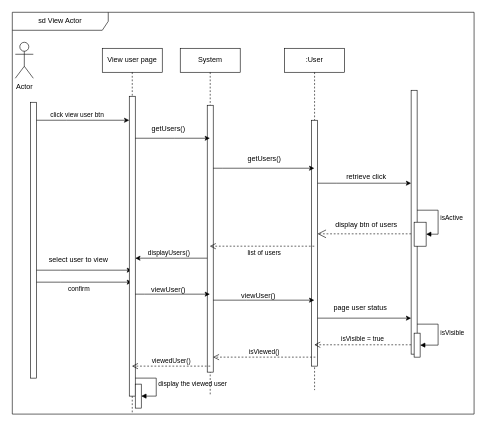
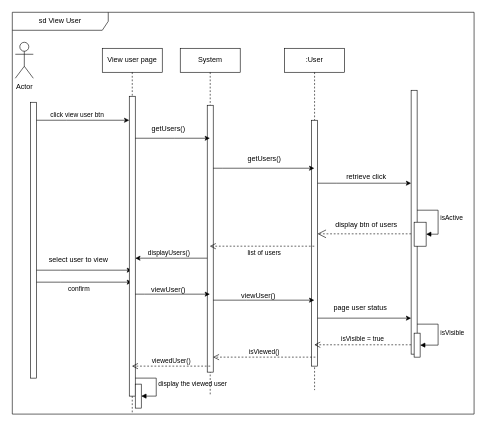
- <mxCell id="2" value="sd View Actor" style="shape=umlFrame;whiteSpace=wrap;html=1;pointerEvents=0;recursiveResize=0;container=1;collapsible=0;width=160;" vertex="1" parent="1"><mxGeometry x="20" y="20" width="770" height="670" as="geometry" /></mxCell>
+ <mxCell id="2" value="sd View User" style="shape=umlFrame;whiteSpace=wrap;html=1;pointerEvents=0;recursiveResize=0;container=1;collapsible=0;width=160;" vertex="1" parent="1"><mxGeometry x="20" y="20" width="770" height="670" as="geometry" /></mxCell>
